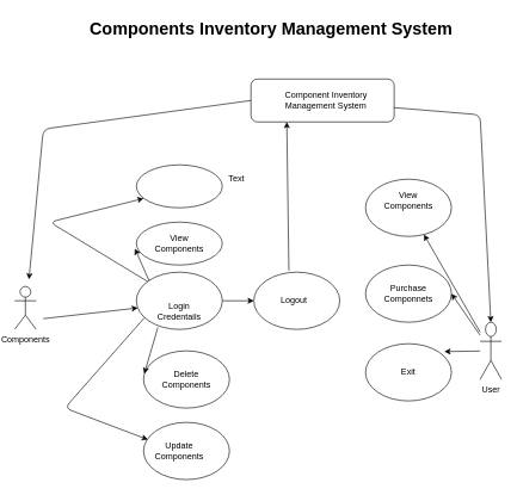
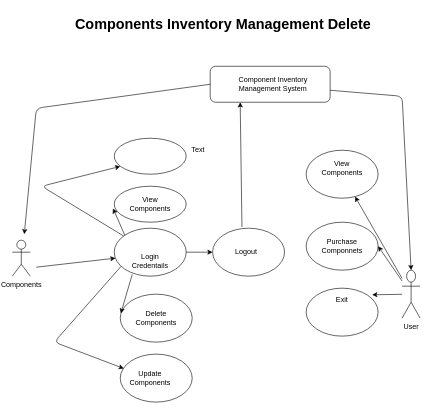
- <mxCell id="11" value="&lt;h1&gt;Components Inventory Management System&lt;/h1&gt;" style="text;html=1;strokeColor=none;fillColor=none;spacing=5;spacingTop=-20;whiteSpace=wrap;overflow=hidden;rounded=0;" vertex="1" parent="1"><mxGeometry x="120" y="20" width="570" height="120" as="geometry" /></mxCell>
+ <mxCell id="11" value="&lt;h1&gt;Components Inventory Management Delete&lt;/h1&gt;" style="text;html=1;strokeColor=none;fillColor=none;spacing=5;spacingTop=-20;whiteSpace=wrap;overflow=hidden;rounded=0;" vertex="1" parent="1"><mxGeometry x="120" y="20" width="570" height="120" as="geometry" /></mxCell>
- <mxCell id="30" value="Exit" style="text;html=1;strokeColor=none;fillColor=none;align=center;verticalAlign=middle;whiteSpace=wrap;rounded=0;" vertex="1" parent="1"><mxGeometry x="550" y="510" width="40" height="20" as="geometry" /></mxCell>
+ <mxCell id="30" value="Exit" style="text;html=1;strokeColor=none;fillColor=none;align=center;verticalAlign=middle;whiteSpace=wrap;rounded=0;" vertex="1" parent="1"><mxGeometry x="550" y="490" width="40" height="20" as="geometry" /></mxCell>
